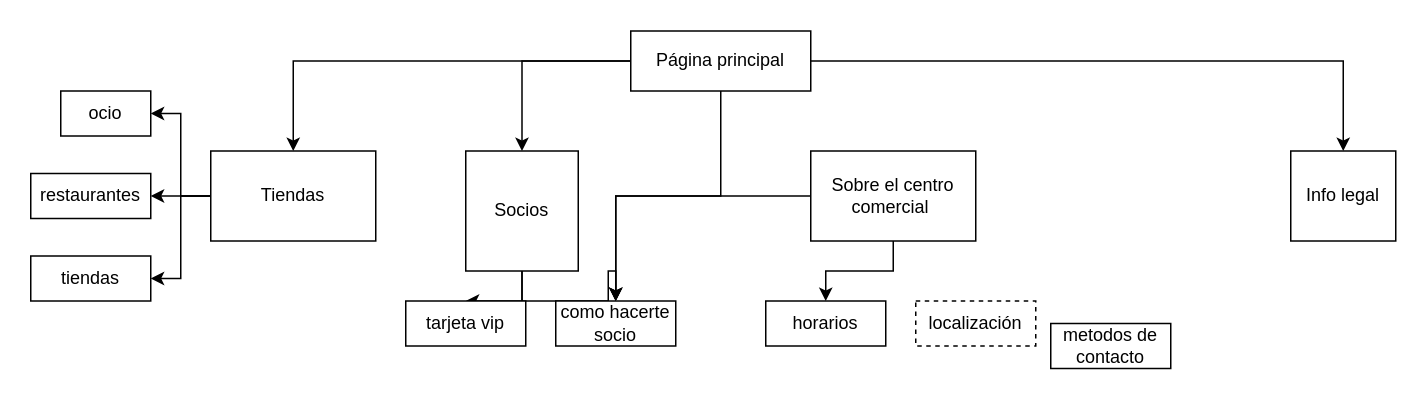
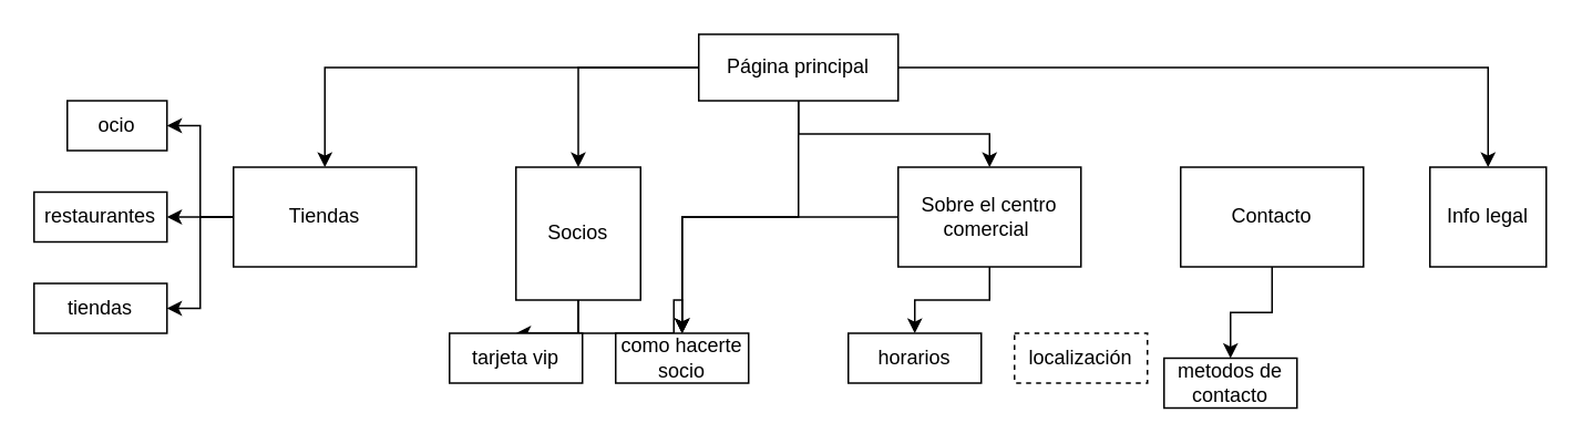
+ <mxCell id="4" style="edgeStyle=orthogonalEdgeStyle;rounded=0;orthogonalLoop=1;jettySize=auto;html=1;entryX=0.5;entryY=0;entryDx=0;entryDy=0;" edge="1" parent="1" source="7" target="17"><mxGeometry relative="1" as="geometry" /></mxCell>
+ <mxCell id="19" value="Contacto" style="rounded=0;whiteSpace=wrap;html=1;" vertex="1" parent="1"><mxGeometry x="710" y="100" width="110" height="60" as="geometry" /></mxCell>
+ <mxCell id="18" style="edgeStyle=orthogonalEdgeStyle;rounded=0;orthogonalLoop=1;jettySize=auto;html=1;entryX=0.5;entryY=0;entryDx=0;entryDy=0;" edge="1" parent="1" source="19" target="28"><mxGeometry relative="1" as="geometry" /></mxCell>
